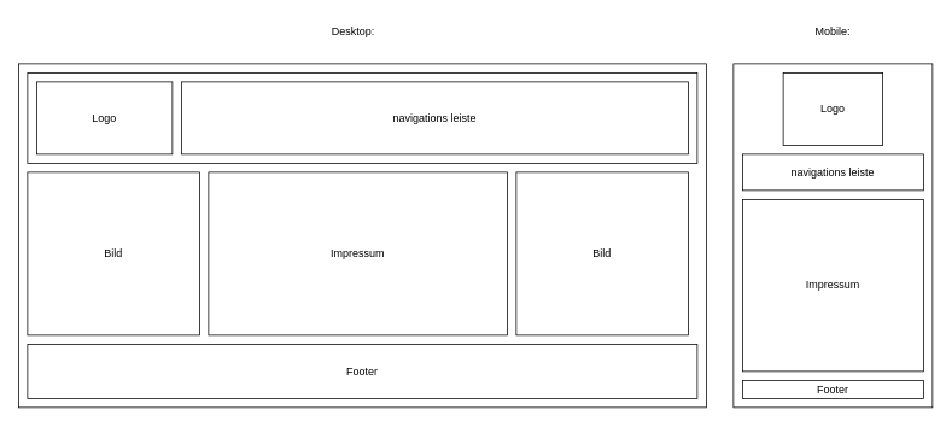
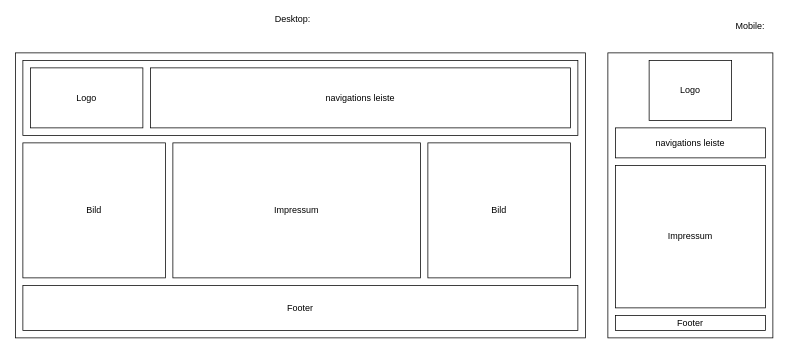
- <mxCell id="12" value="&lt;div&gt;Desktop:&lt;/div&gt;" style="text;html=1;strokeColor=none;fillColor=none;align=center;verticalAlign=middle;whiteSpace=wrap;rounded=0;" parent="1" vertex="1"><mxGeometry x="360" y="20" width="60" height="30" as="geometry" /></mxCell>
+ <mxCell id="12" value="&lt;div&gt;Desktop:&lt;/div&gt;" style="text;html=1;strokeColor=none;fillColor=none;align=center;verticalAlign=middle;whiteSpace=wrap;rounded=0;" parent="1" vertex="1"><mxGeometry x="360" y="10" width="60" height="30" as="geometry" /></mxCell>
- <mxCell id="13" value="&lt;div&gt;Mobile:&lt;/div&gt;" style="text;html=1;strokeColor=none;fillColor=none;align=center;verticalAlign=middle;whiteSpace=wrap;rounded=0;" parent="1" vertex="1"><mxGeometry x="890" y="20" width="60" height="30" as="geometry" /></mxCell>
+ <mxCell id="13" value="&lt;div&gt;Mobile:&lt;/div&gt;" style="text;html=1;strokeColor=none;fillColor=none;align=center;verticalAlign=middle;whiteSpace=wrap;rounded=0;" parent="1" vertex="1"><mxGeometry x="970" y="20" width="60" height="30" as="geometry" /></mxCell>
